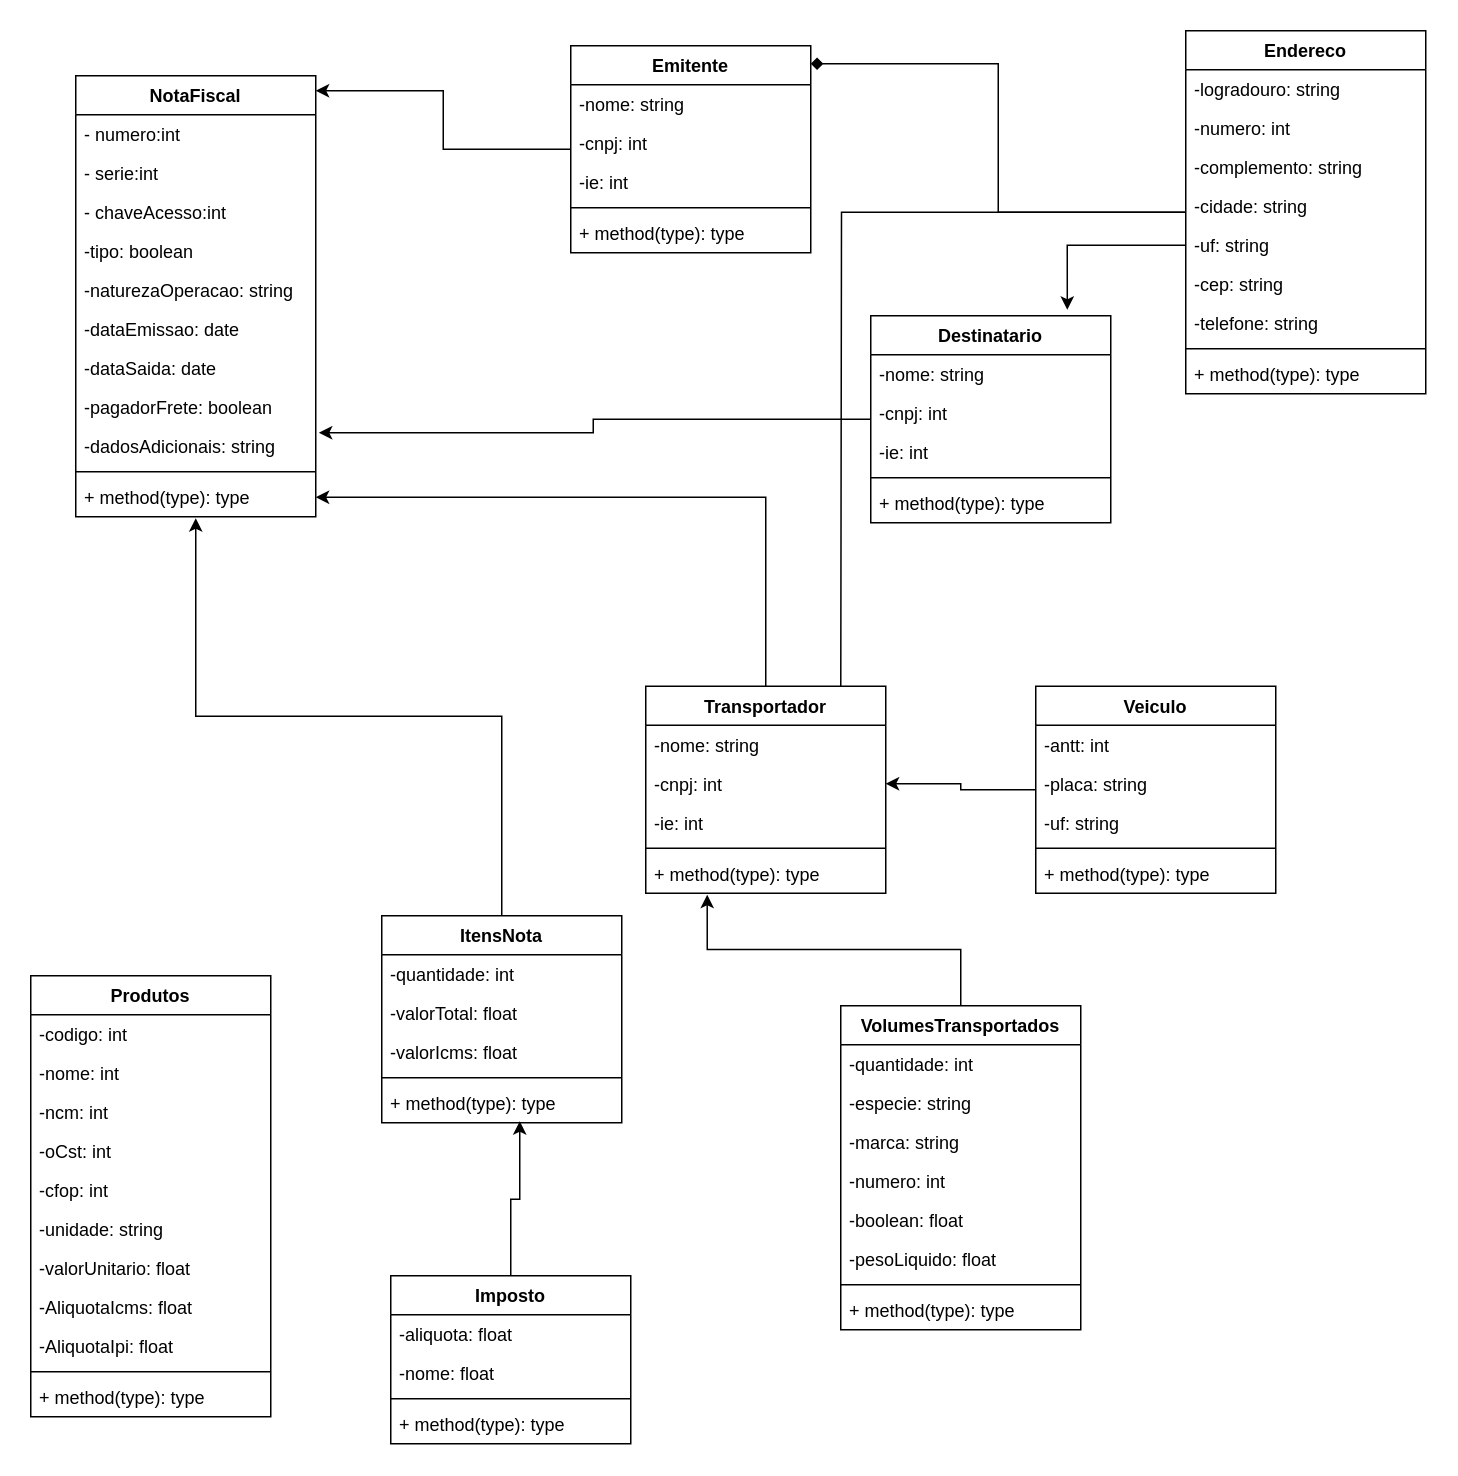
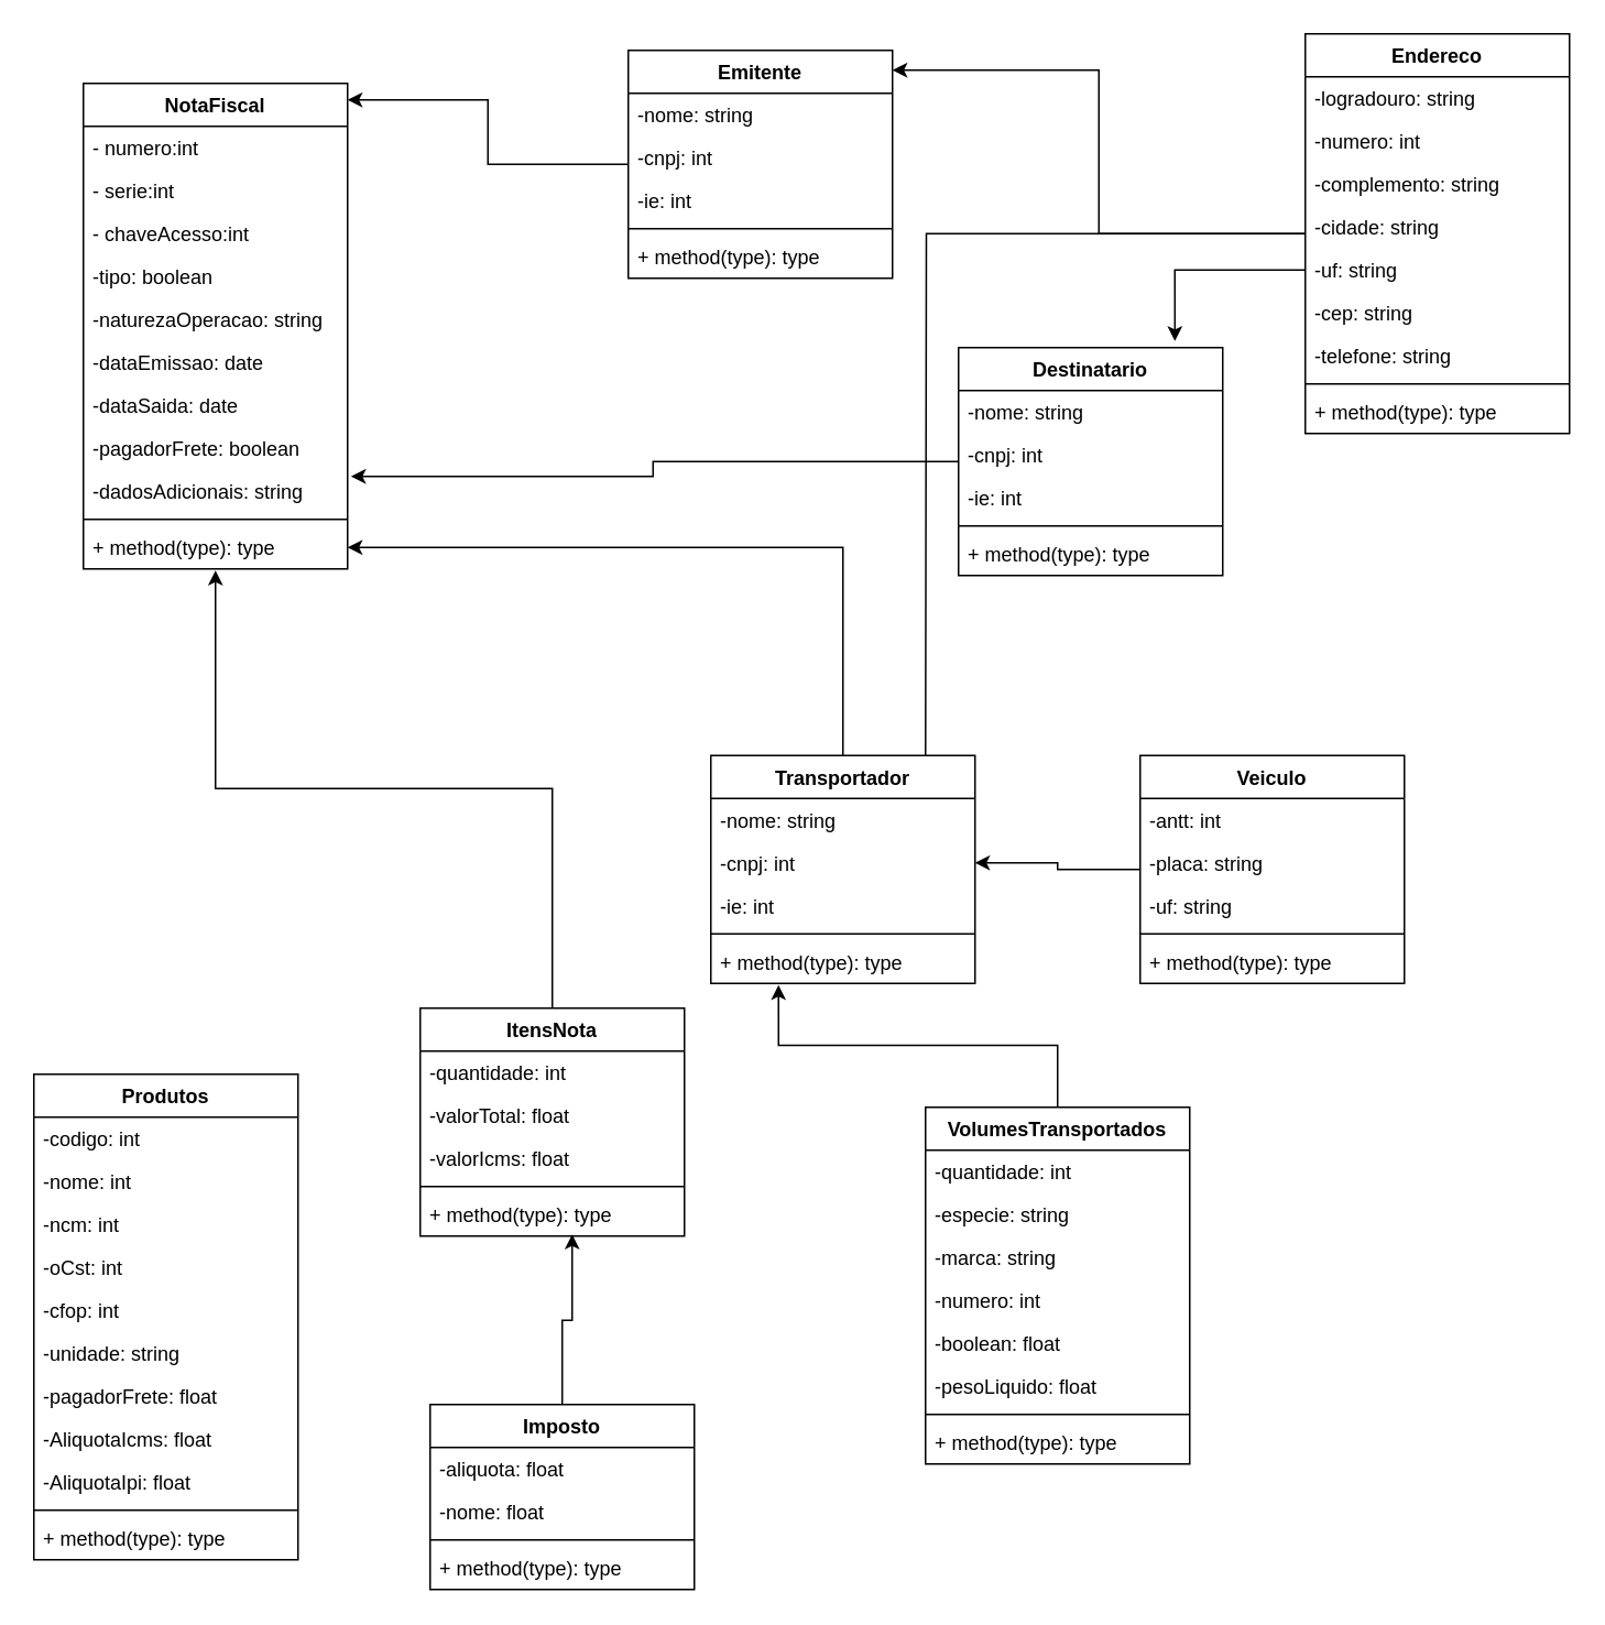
- <mxCell id="21" style="edgeStyle=orthogonalEdgeStyle;rounded=0;orthogonalLoop=1;jettySize=auto;html=1;entryX=1;entryY=0.087;entryDx=0;entryDy=0;entryPerimeter=0;endArrow=diamond;" edge="1" parent="1" source="23" target="15"><mxGeometry relative="1" as="geometry" /></mxCell>
+ <mxCell id="21" style="edgeStyle=orthogonalEdgeStyle;rounded=0;orthogonalLoop=1;jettySize=auto;html=1;entryX=1;entryY=0.087;entryDx=0;entryDy=0;entryPerimeter=0;" edge="1" parent="1" source="23" target="15"><mxGeometry relative="1" as="geometry" /></mxCell>
- <mxCell id="67" value="-valorUnitario: float" style="text;strokeColor=none;fillColor=none;align=left;verticalAlign=top;spacingLeft=4;spacingRight=4;overflow=hidden;rotatable=0;points=[[0,0.5],[1,0.5]];portConstraint=eastwest;" vertex="1" parent="60"><mxGeometry y="182" width="160" height="26" as="geometry" /></mxCell>
+ <mxCell id="67" value="-pagadorFrete: float" style="text;strokeColor=none;fillColor=none;align=left;verticalAlign=top;spacingLeft=4;spacingRight=4;overflow=hidden;rotatable=0;points=[[0,0.5],[1,0.5]];portConstraint=eastwest;" vertex="1" parent="60"><mxGeometry y="182" width="160" height="26" as="geometry" /></mxCell>
